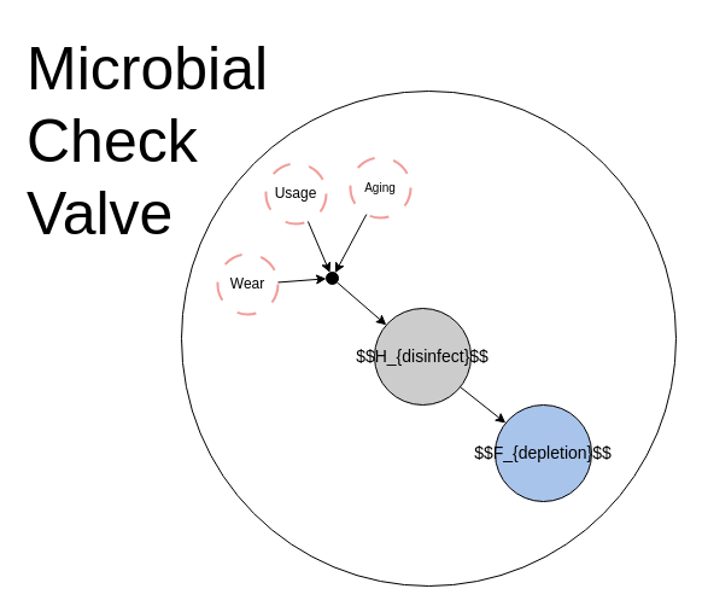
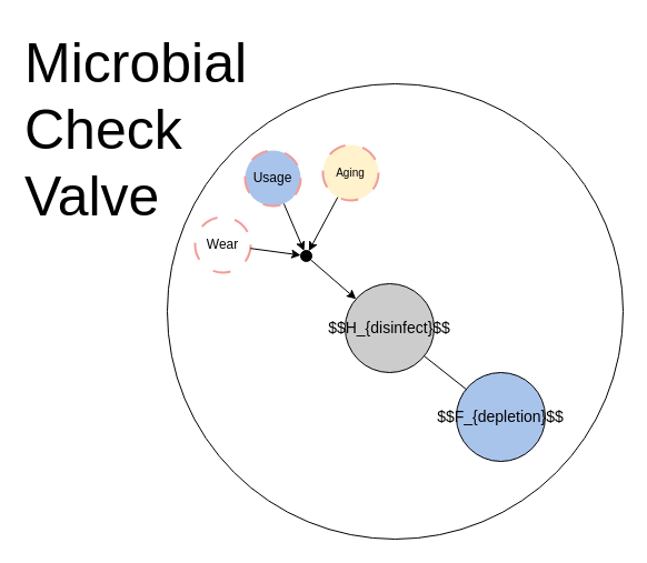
- <mxCell id="4" value="&lt;font style=&quot;font-size: 10px;&quot;&gt;Aging&lt;/font&gt;" style="ellipse;whiteSpace=wrap;html=1;aspect=fixed;fillColor=#FFFFFF;strokeColor=#F19C99;strokeWidth=2;dashed=1;dashPattern=8 8;" vertex="1" parent="1"><mxGeometry x="290" y="130" width="50" height="50" as="geometry" /></mxCell>
+ <mxCell id="4" value="&lt;font style=&quot;font-size: 10px;&quot;&gt;Aging&lt;/font&gt;" style="ellipse;whiteSpace=wrap;html=1;aspect=fixed;fillColor=#fff2cc;strokeColor=#F19C99;strokeWidth=2;dashed=1;dashPattern=8 8;" vertex="1" parent="1"><mxGeometry x="290" y="130" width="50" height="50" as="geometry" /></mxCell>
- <mxCell id="13" value="Usage" style="ellipse;whiteSpace=wrap;html=1;aspect=fixed;fillColor=#FFFFFF;strokeColor=#F19C99;strokeWidth=2;dashed=1;dashPattern=8 8;" vertex="1" parent="1"><mxGeometry x="220" y="135" width="50" height="50" as="geometry" /></mxCell>
+ <mxCell id="13" value="Usage" style="ellipse;whiteSpace=wrap;html=1;aspect=fixed;fillColor=#a9c4eb;strokeColor=#F19C99;strokeWidth=2;dashed=1;dashPattern=8 8;" vertex="1" parent="1"><mxGeometry x="220" y="135" width="50" height="50" as="geometry" /></mxCell>
- <mxCell id="6" value="Wear" style="ellipse;whiteSpace=wrap;html=1;aspect=fixed;fillColor=#FFFFFF;strokeColor=#F19C99;strokeWidth=2;dashed=1;dashPattern=8 8;" vertex="1" parent="1"><mxGeometry x="180" y="210" width="50" height="50" as="geometry" /></mxCell>
+ <mxCell id="6" value="Wear" style="ellipse;whiteSpace=wrap;html=1;aspect=fixed;fillColor=#FFFFFF;strokeColor=#F19C99;strokeWidth=2;dashed=1;dashPattern=8 8;" vertex="1" parent="1"><mxGeometry x="175" y="195" width="50" height="50" as="geometry" /></mxCell>
- <mxCell id="10" value="" style="endArrow=classic;html=1;rounded=0;" edge="1" parent="1" source="9" target="8"><mxGeometry width="50" height="50" relative="1" as="geometry"><mxPoint x="265" y="326" as="sourcePoint" /><mxPoint x="371.726" y="316.221" as="targetPoint" /></mxGeometry></mxCell>
+ <mxCell id="10" value="" style="endArrow=none;html=1;rounded=0;" edge="1" parent="1" source="9" target="8"><mxGeometry width="50" height="50" relative="1" as="geometry"><mxPoint x="265" y="326" as="sourcePoint" /><mxPoint x="371.726" y="316.221" as="targetPoint" /></mxGeometry></mxCell>
